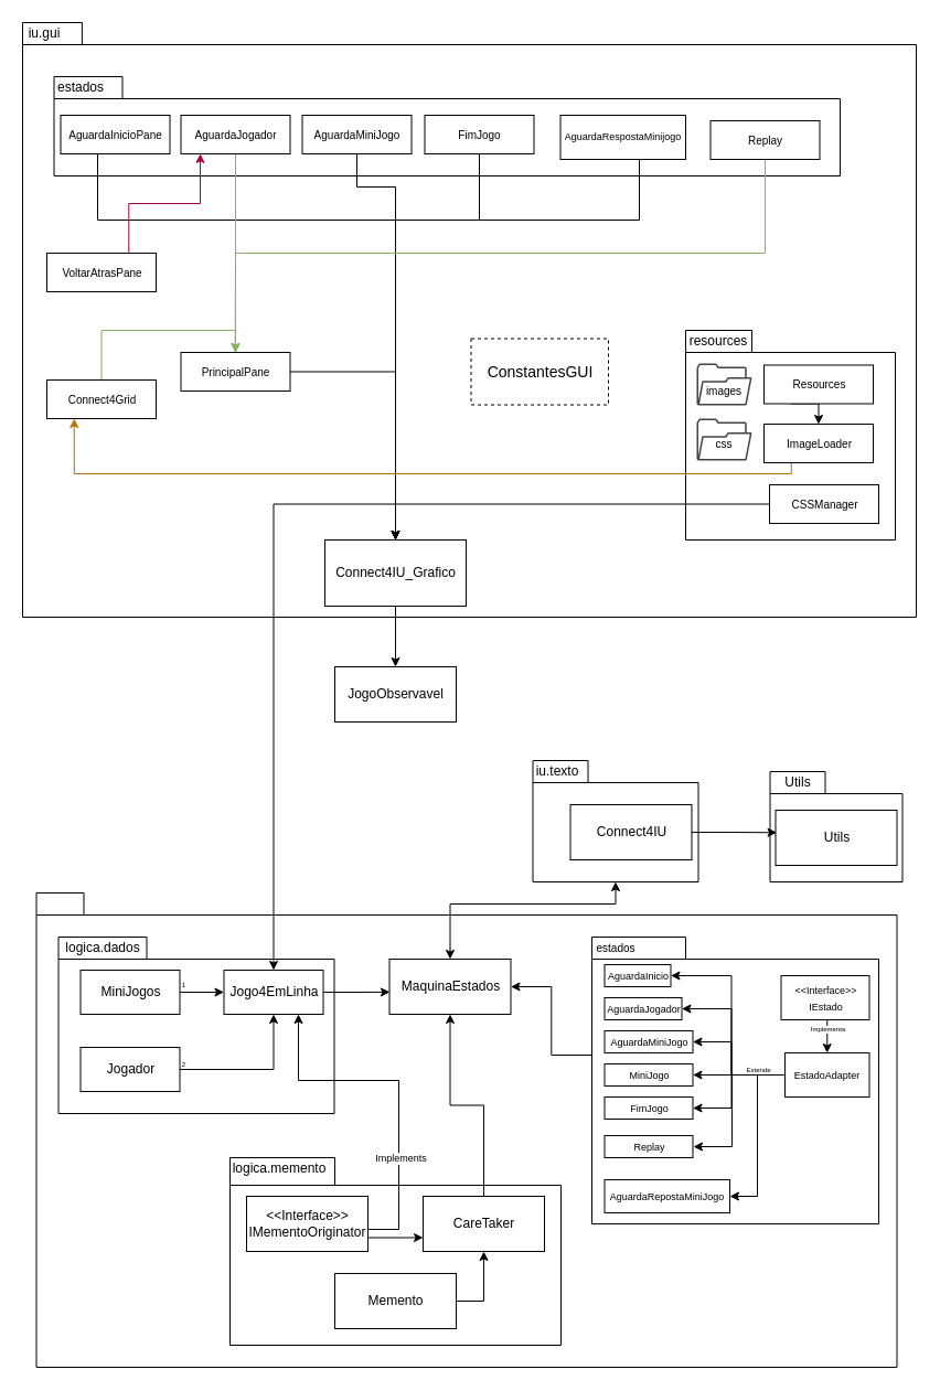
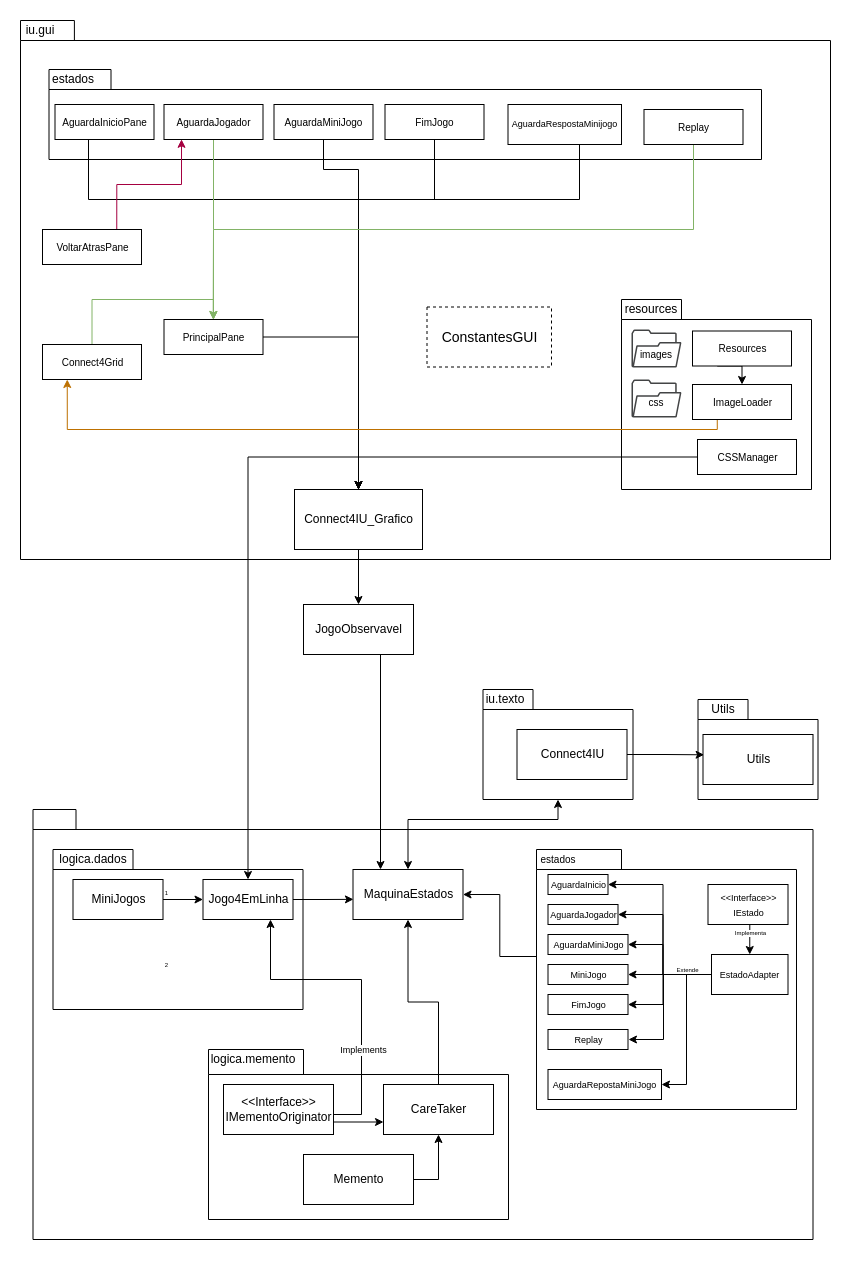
+ <mxCell id="54" style="edgeStyle=orthogonalEdgeStyle;rounded=0;orthogonalLoop=1;jettySize=auto;html=1;exitX=0.5;exitY=1;exitDx=0;exitDy=0;entryX=0.25;entryY=0;entryDx=0;entryDy=0;fontSize=12;" edge="1" parent="1" source="55" target="13"><mxGeometry relative="1" as="geometry"><Array as="points"><mxPoint x="380" y="654" /></Array></mxGeometry></mxCell>
- <mxCell id="11" value="Jogador" style="html=1;" parent="1" vertex="1"><mxGeometry x="72.5" y="949" width="90" height="40" as="geometry" /></mxCell>
- <mxCell id="10" style="edgeStyle=orthogonalEdgeStyle;rounded=0;orthogonalLoop=1;jettySize=auto;html=1;exitX=1;exitY=0.5;exitDx=0;exitDy=0;entryX=0.5;entryY=1;entryDx=0;entryDy=0;fontSize=6;" parent="1" source="11" target="5" edge="1"><mxGeometry relative="1" as="geometry"><Array as="points"><mxPoint x="247.5" y="969" /></Array></mxGeometry></mxCell>
